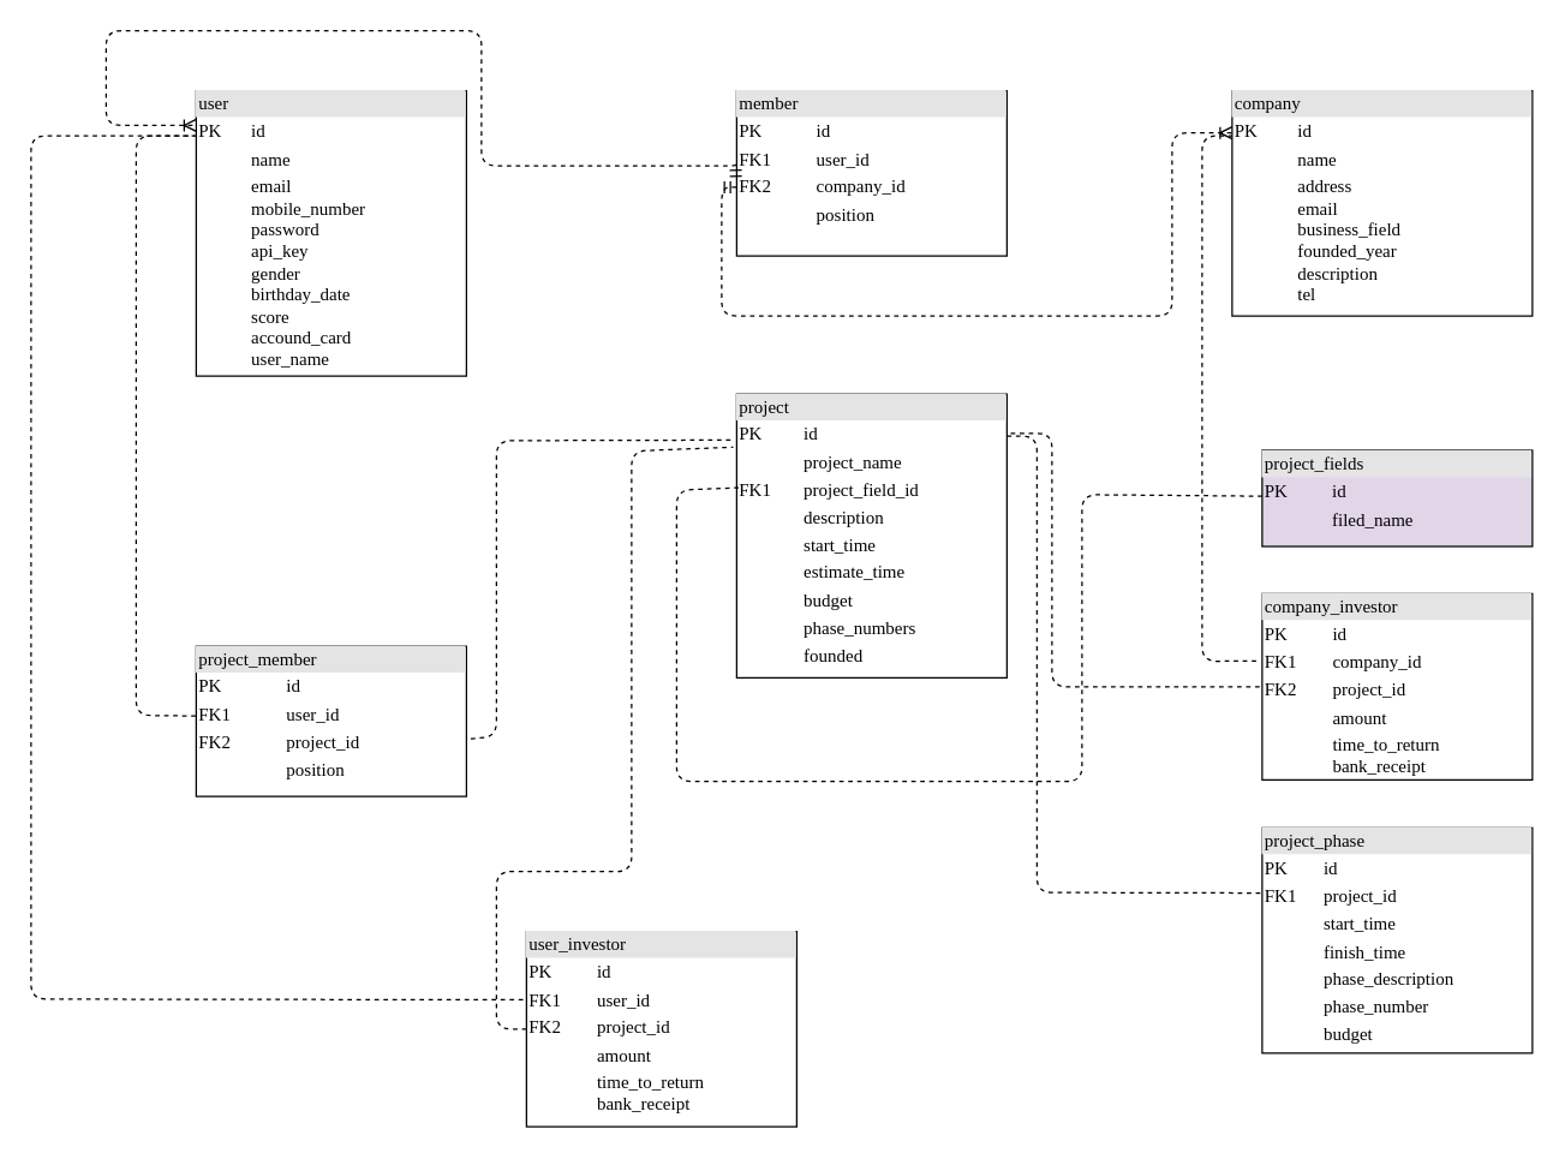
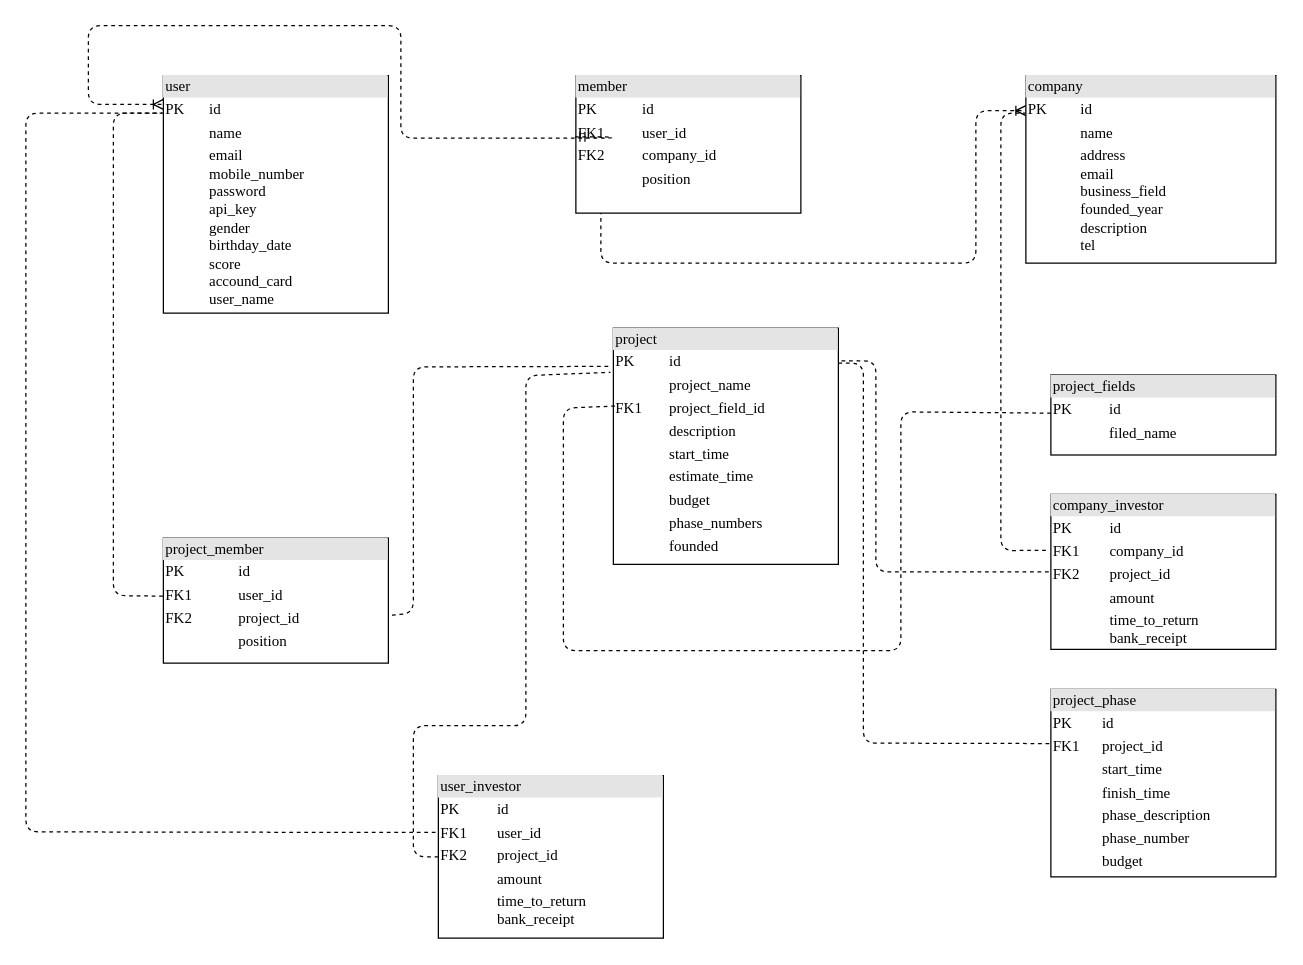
- <mxCell id="6" value="&lt;div style=&quot;box-sizing: border-box ; width: 100% ; background: #e4e4e4 ; padding: 2px&quot;&gt;member&lt;/div&gt;&lt;table style=&quot;width: 100% ; font-size: 1em&quot; cellpadding=&quot;2&quot; cellspacing=&quot;0&quot;&gt;&lt;tbody&gt;&lt;tr&gt;&lt;td&gt;PK&lt;/td&gt;&lt;td&gt;id&lt;/td&gt;&lt;/tr&gt;&lt;tr&gt;&lt;td&gt;FK1&lt;/td&gt;&lt;td&gt;user_id&lt;/td&gt;&lt;/tr&gt;&lt;tr&gt;&lt;td&gt;FK2&lt;/td&gt;&lt;td&gt;company_id&lt;/td&gt;&lt;/tr&gt;&lt;tr&gt;&lt;td&gt;&lt;br&gt;&lt;/td&gt;&lt;td&gt;position&lt;/td&gt;&lt;/tr&gt;&lt;tr&gt;&lt;td&gt;&lt;br&gt;&lt;/td&gt;&lt;td&gt;&lt;br&gt;&lt;/td&gt;&lt;/tr&gt;&lt;tr&gt;&lt;td&gt;&lt;br&gt;&lt;/td&gt;&lt;td&gt;&lt;br&gt;&lt;/td&gt;&lt;/tr&gt;&lt;tr&gt;&lt;td&gt;&lt;br&gt;&lt;/td&gt;&lt;td&gt;&lt;br&gt;&lt;/td&gt;&lt;/tr&gt;&lt;tr&gt;&lt;td&gt;&lt;br&gt;&lt;/td&gt;&lt;td&gt;&lt;br&gt;&lt;/td&gt;&lt;/tr&gt;&lt;tr&gt;&lt;td&gt;&lt;br&gt;&lt;/td&gt;&lt;td&gt;&lt;br&gt;&lt;/td&gt;&lt;/tr&gt;&lt;tr&gt;&lt;td&gt;&lt;br&gt;&lt;/td&gt;&lt;td&gt;&lt;br&gt;&lt;/td&gt;&lt;/tr&gt;&lt;tr&gt;&lt;td&gt;&lt;br&gt;&lt;/td&gt;&lt;td&gt;&lt;br&gt;&lt;/td&gt;&lt;/tr&gt;&lt;tr&gt;&lt;td&gt;&lt;br&gt;&lt;/td&gt;&lt;td&gt;&lt;br&gt;&lt;/td&gt;&lt;/tr&gt;&lt;/tbody&gt;&lt;/table&gt;" style="verticalAlign=top;align=left;overflow=fill;html=1;rounded=0;shadow=0;comic=0;labelBackgroundColor=none;strokeColor=#000000;strokeWidth=1;fillColor=#ffffff;fontFamily=Verdana;fontSize=12;fontColor=#000000;" parent="1" vertex="1"><mxGeometry x="490" y="60" width="180" height="110" as="geometry" /></mxCell>
+ <mxCell id="6" value="&lt;div style=&quot;box-sizing: border-box ; width: 100% ; background: #e4e4e4 ; padding: 2px&quot;&gt;member&lt;/div&gt;&lt;table style=&quot;width: 100% ; font-size: 1em&quot; cellpadding=&quot;2&quot; cellspacing=&quot;0&quot;&gt;&lt;tbody&gt;&lt;tr&gt;&lt;td&gt;PK&lt;/td&gt;&lt;td&gt;id&lt;/td&gt;&lt;/tr&gt;&lt;tr&gt;&lt;td&gt;FK1&lt;/td&gt;&lt;td&gt;user_id&lt;/td&gt;&lt;/tr&gt;&lt;tr&gt;&lt;td&gt;FK2&lt;/td&gt;&lt;td&gt;company_id&lt;/td&gt;&lt;/tr&gt;&lt;tr&gt;&lt;td&gt;&lt;br&gt;&lt;/td&gt;&lt;td&gt;position&lt;/td&gt;&lt;/tr&gt;&lt;tr&gt;&lt;td&gt;&lt;br&gt;&lt;/td&gt;&lt;td&gt;&lt;br&gt;&lt;/td&gt;&lt;/tr&gt;&lt;tr&gt;&lt;td&gt;&lt;br&gt;&lt;/td&gt;&lt;td&gt;&lt;br&gt;&lt;/td&gt;&lt;/tr&gt;&lt;tr&gt;&lt;td&gt;&lt;br&gt;&lt;/td&gt;&lt;td&gt;&lt;br&gt;&lt;/td&gt;&lt;/tr&gt;&lt;tr&gt;&lt;td&gt;&lt;br&gt;&lt;/td&gt;&lt;td&gt;&lt;br&gt;&lt;/td&gt;&lt;/tr&gt;&lt;tr&gt;&lt;td&gt;&lt;br&gt;&lt;/td&gt;&lt;td&gt;&lt;br&gt;&lt;/td&gt;&lt;/tr&gt;&lt;tr&gt;&lt;td&gt;&lt;br&gt;&lt;/td&gt;&lt;td&gt;&lt;br&gt;&lt;/td&gt;&lt;/tr&gt;&lt;tr&gt;&lt;td&gt;&lt;br&gt;&lt;/td&gt;&lt;td&gt;&lt;br&gt;&lt;/td&gt;&lt;/tr&gt;&lt;tr&gt;&lt;td&gt;&lt;br&gt;&lt;/td&gt;&lt;td&gt;&lt;br&gt;&lt;/td&gt;&lt;/tr&gt;&lt;/tbody&gt;&lt;/table&gt;" style="verticalAlign=top;align=left;overflow=fill;html=1;rounded=0;shadow=0;comic=0;labelBackgroundColor=none;strokeColor=#000000;strokeWidth=1;fillColor=#ffffff;fontFamily=Verdana;fontSize=12;fontColor=#000000;" parent="1" vertex="1"><mxGeometry x="460" y="60" width="180" height="110" as="geometry" /></mxCell>
- <mxCell id="9" value="&lt;div style=&quot;box-sizing: border-box ; width: 100% ; background: #e4e4e4 ; padding: 2px&quot;&gt;project_fields&lt;/div&gt;&lt;table style=&quot;width: 100% ; font-size: 1em&quot; cellpadding=&quot;2&quot; cellspacing=&quot;0&quot;&gt;&lt;tbody&gt;&lt;tr&gt;&lt;td&gt;PK&lt;/td&gt;&lt;td&gt;id&lt;/td&gt;&lt;/tr&gt;&lt;tr&gt;&lt;td&gt;&lt;br&gt;&lt;/td&gt;&lt;td&gt;filed_name&lt;/td&gt;&lt;/tr&gt;&lt;tr&gt;&lt;td&gt;&lt;/td&gt;&lt;td&gt;&lt;br&gt;&lt;/td&gt;&lt;/tr&gt;&lt;tr&gt;&lt;td&gt;&lt;br&gt;&lt;/td&gt;&lt;td&gt;&lt;br&gt;&lt;/td&gt;&lt;/tr&gt;&lt;tr&gt;&lt;td&gt;&lt;br&gt;&lt;/td&gt;&lt;td&gt;&lt;br&gt;&lt;/td&gt;&lt;/tr&gt;&lt;/tbody&gt;&lt;/table&gt;" style="verticalAlign=top;align=left;overflow=fill;html=1;rounded=0;shadow=0;comic=0;labelBackgroundColor=none;strokeColor=#000000;strokeWidth=1;fillColor=#e1d5e7;fontFamily=Verdana;fontSize=12;fontColor=#000000;" parent="1" vertex="1"><mxGeometry x="840" y="299.5" width="180" height="64" as="geometry" /></mxCell>
+ <mxCell id="9" value="&lt;div style=&quot;box-sizing: border-box ; width: 100% ; background: #e4e4e4 ; padding: 2px&quot;&gt;project_fields&lt;/div&gt;&lt;table style=&quot;width: 100% ; font-size: 1em&quot; cellpadding=&quot;2&quot; cellspacing=&quot;0&quot;&gt;&lt;tbody&gt;&lt;tr&gt;&lt;td&gt;PK&lt;/td&gt;&lt;td&gt;id&lt;/td&gt;&lt;/tr&gt;&lt;tr&gt;&lt;td&gt;&lt;br&gt;&lt;/td&gt;&lt;td&gt;filed_name&lt;/td&gt;&lt;/tr&gt;&lt;tr&gt;&lt;td&gt;&lt;/td&gt;&lt;td&gt;&lt;br&gt;&lt;/td&gt;&lt;/tr&gt;&lt;tr&gt;&lt;td&gt;&lt;br&gt;&lt;/td&gt;&lt;td&gt;&lt;br&gt;&lt;/td&gt;&lt;/tr&gt;&lt;tr&gt;&lt;td&gt;&lt;br&gt;&lt;/td&gt;&lt;td&gt;&lt;br&gt;&lt;/td&gt;&lt;/tr&gt;&lt;/tbody&gt;&lt;/table&gt;" style="verticalAlign=top;align=left;overflow=fill;html=1;rounded=0;shadow=0;comic=0;labelBackgroundColor=none;strokeColor=#000000;strokeWidth=1;fillColor=#ffffff;fontFamily=Verdana;fontSize=12;fontColor=#000000;" parent="1" vertex="1"><mxGeometry x="840" y="299.5" width="180" height="64" as="geometry" /></mxCell>
